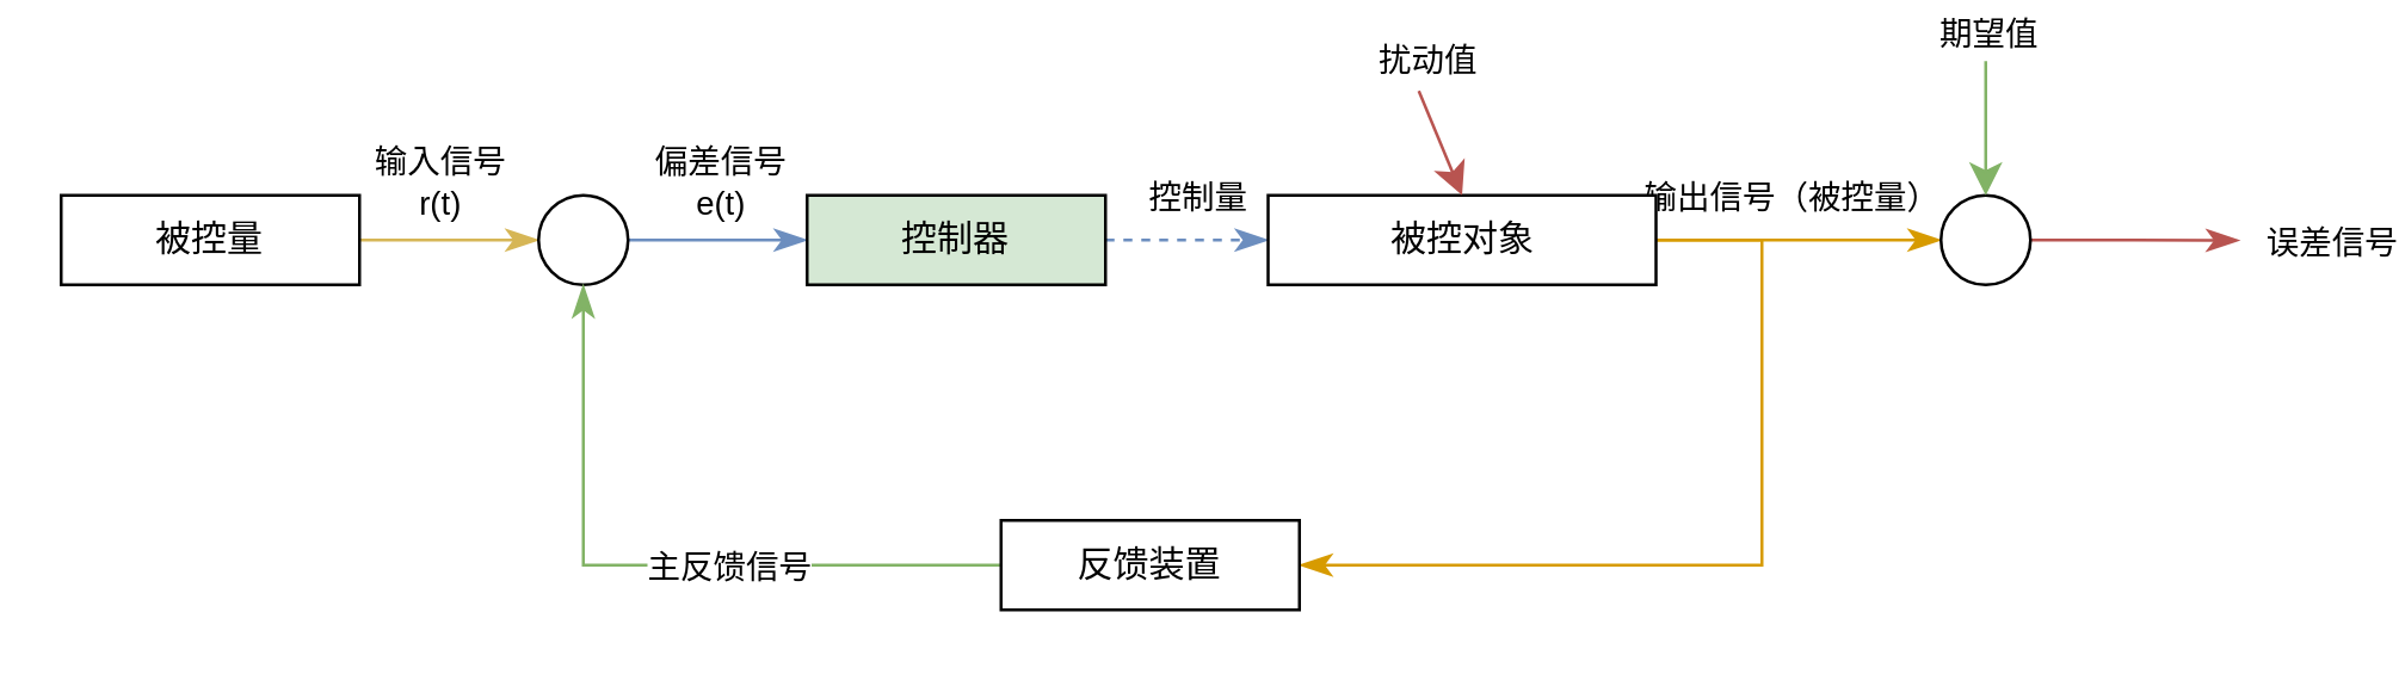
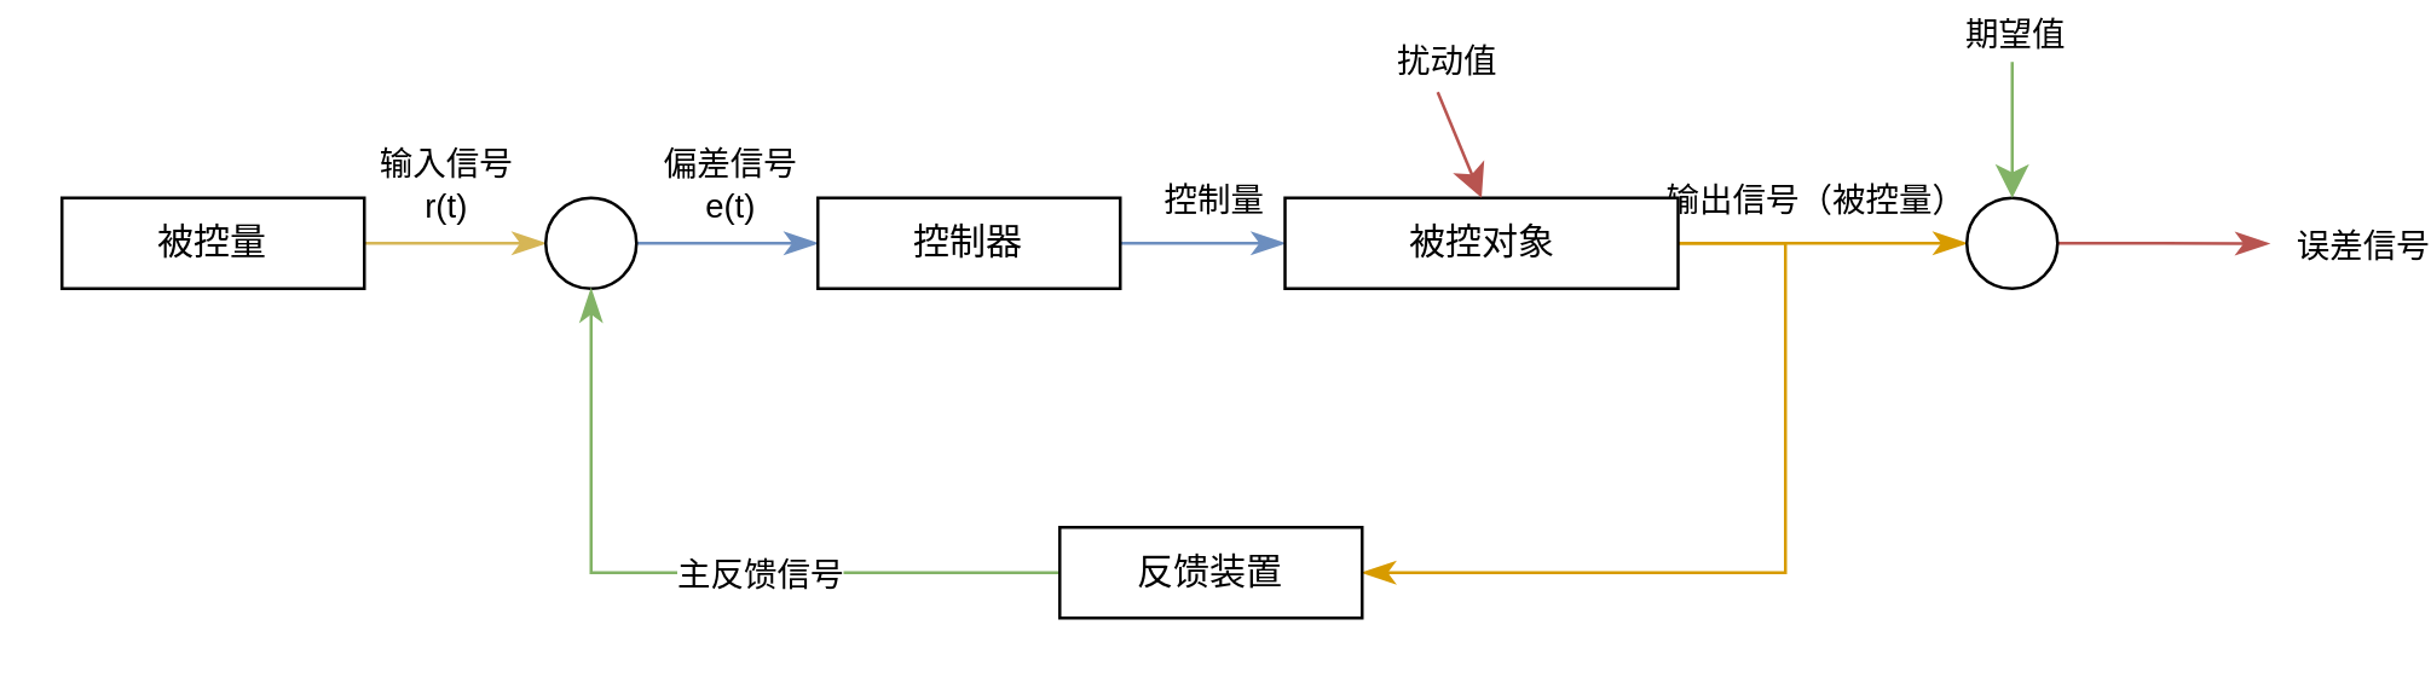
- <mxCell id="10" value="控制器" style="rounded=0;whiteSpace=wrap;html=1;hachureGap=4;pointerEvents=0;fillColor=#d5e8d4;" vertex="1" parent="1"><mxGeometry x="270" y="65" width="100" height="30" as="geometry" /></mxCell>
+ <mxCell id="10" value="控制器" style="rounded=0;whiteSpace=wrap;html=1;hachureGap=4;pointerEvents=0;" vertex="1" parent="1"><mxGeometry x="270" y="65" width="100" height="30" as="geometry" /></mxCell>
- <mxCell id="8" style="edgeStyle=orthogonalEdgeStyle;rounded=0;orthogonalLoop=1;jettySize=auto;html=1;exitX=1;exitY=0.5;exitDx=0;exitDy=0;entryX=0;entryY=0.5;entryDx=0;entryDy=0;endArrow=classicThin;endFill=1;startSize=14;endSize=8;sourcePerimeterSpacing=8;targetPerimeterSpacing=8;fillColor=#dae8fc;strokeColor=#6c8ebf;dashed=1;" edge="1" parent="1" source="10" target="14"><mxGeometry relative="1" as="geometry" /></mxCell>
+ <mxCell id="8" style="edgeStyle=orthogonalEdgeStyle;rounded=0;orthogonalLoop=1;jettySize=auto;html=1;exitX=1;exitY=0.5;exitDx=0;exitDy=0;entryX=0;entryY=0.5;entryDx=0;entryDy=0;endArrow=classicThin;endFill=1;startSize=14;endSize=8;sourcePerimeterSpacing=8;targetPerimeterSpacing=8;fillColor=#dae8fc;strokeColor=#6c8ebf;" edge="1" parent="1" source="10" target="14"><mxGeometry relative="1" as="geometry" /></mxCell>
- <mxCell id="20" value="反馈装置" style="rounded=0;whiteSpace=wrap;html=1;hachureGap=4;pointerEvents=0;" vertex="1" parent="1"><mxGeometry x="335" y="174" width="100" height="30" as="geometry" /></mxCell>
+ <mxCell id="20" value="反馈装置" style="rounded=0;whiteSpace=wrap;html=1;hachureGap=4;pointerEvents=0;" vertex="1" parent="1"><mxGeometry x="350" y="174" width="100" height="30" as="geometry" /></mxCell>
